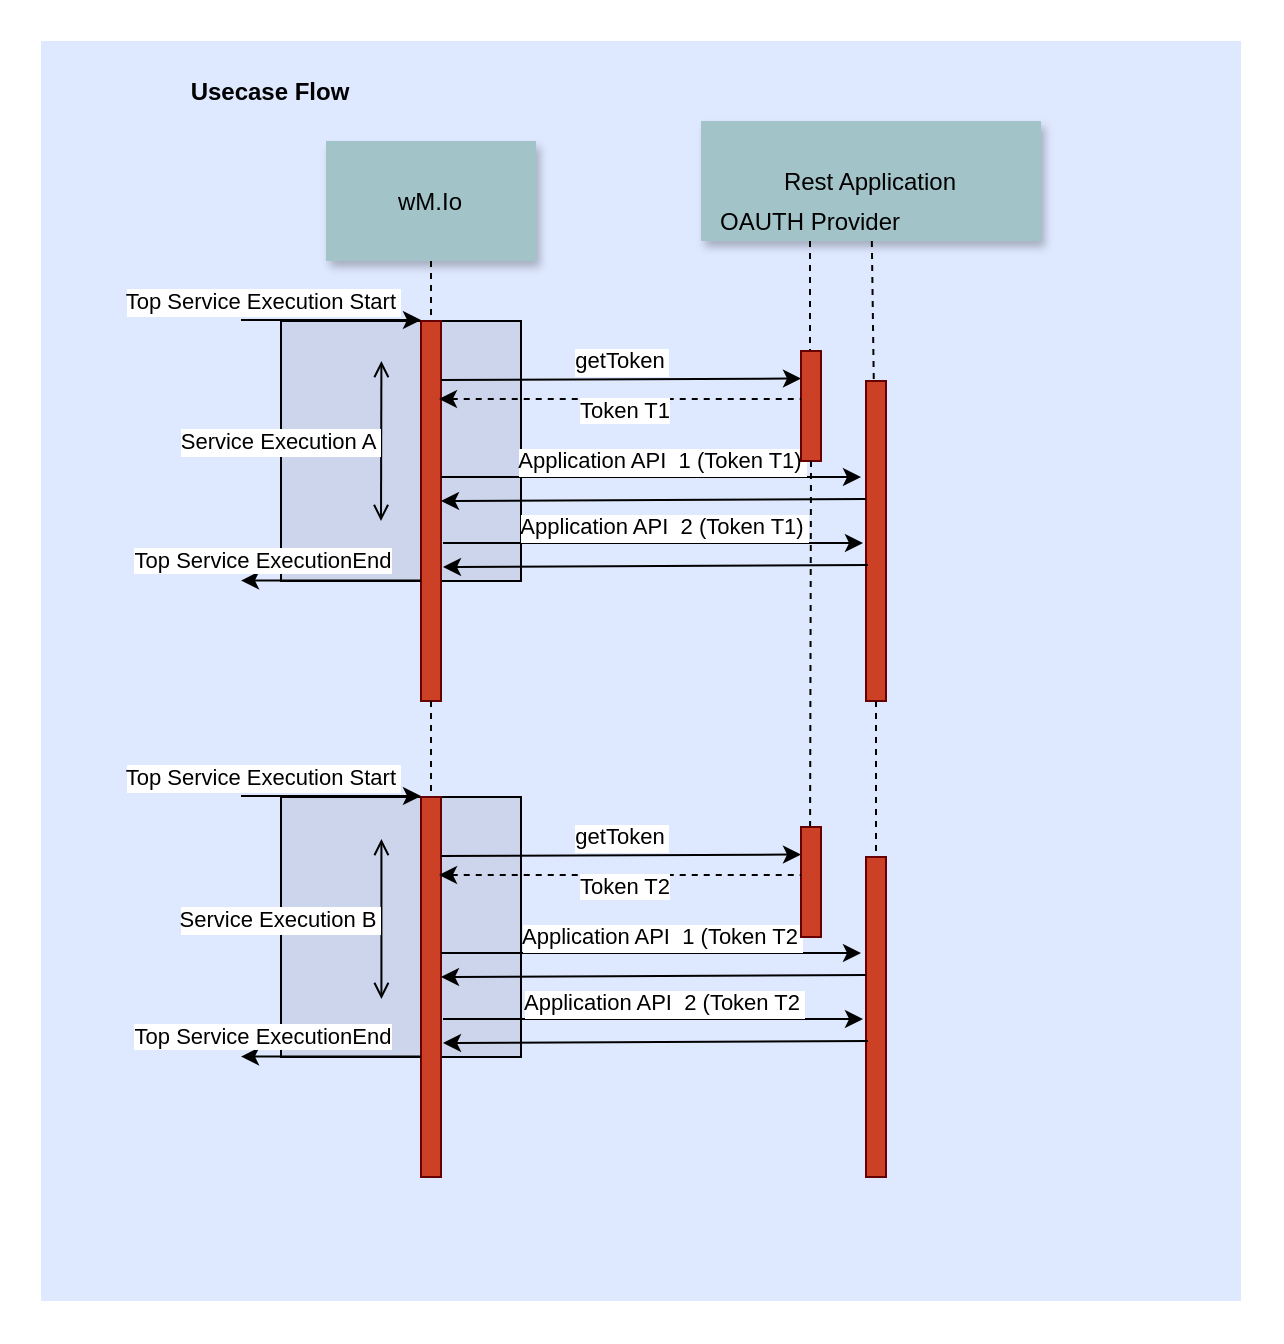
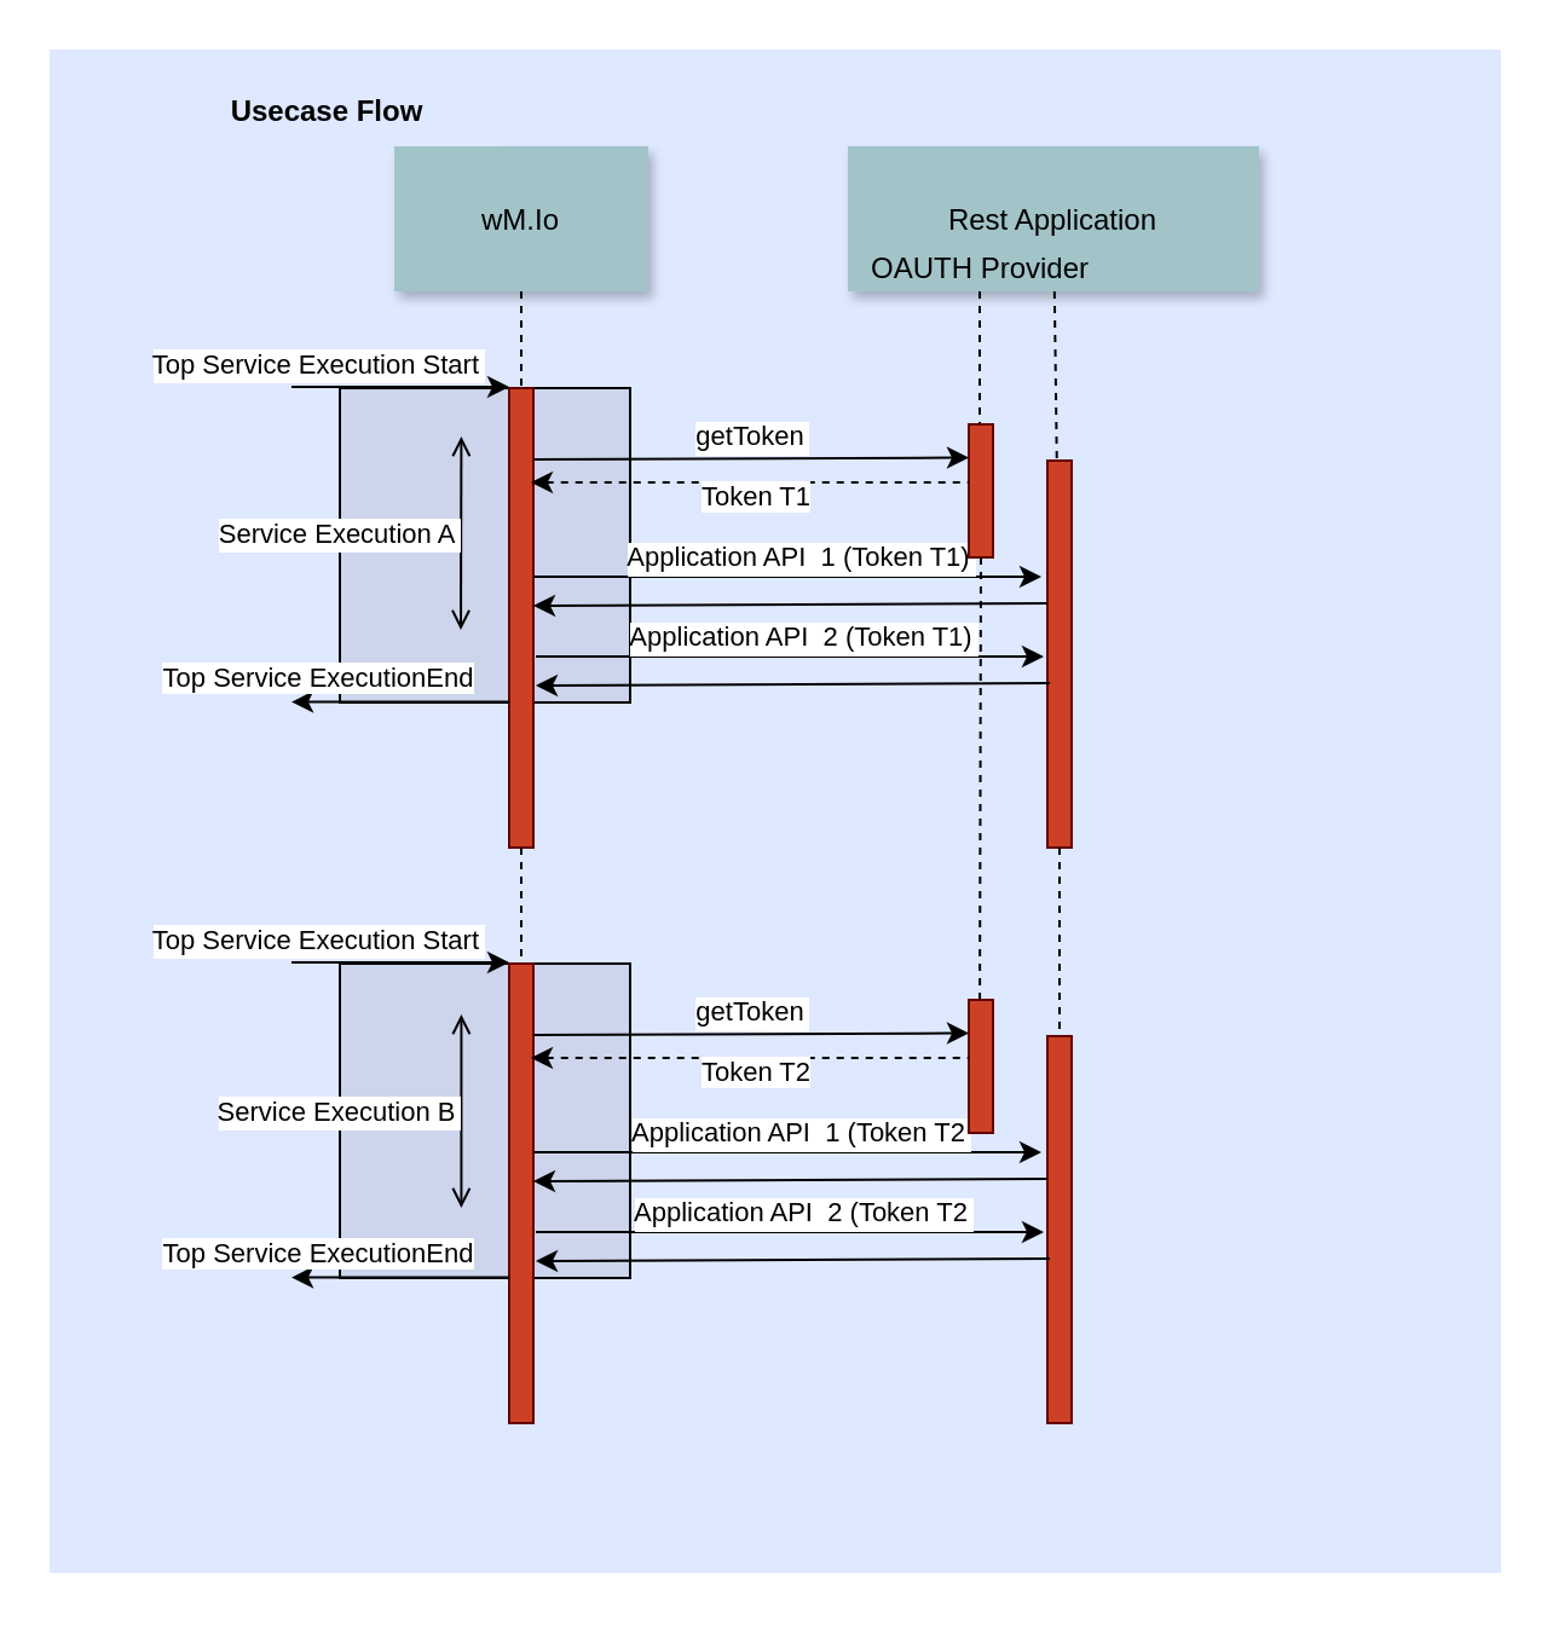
- <mxCell id="6" value="wM.Io" style="shadow=1;fillColor=#A2C4C9;strokeColor=none" parent="1" vertex="1"><mxGeometry x="162.5" y="70" width="105" height="60" as="geometry" /></mxCell>
+ <mxCell id="6" value="wM.Io" style="shadow=1;fillColor=#A2C4C9;strokeColor=none" parent="1" vertex="1"><mxGeometry x="162.5" y="60" width="105" height="60" as="geometry" /></mxCell>
